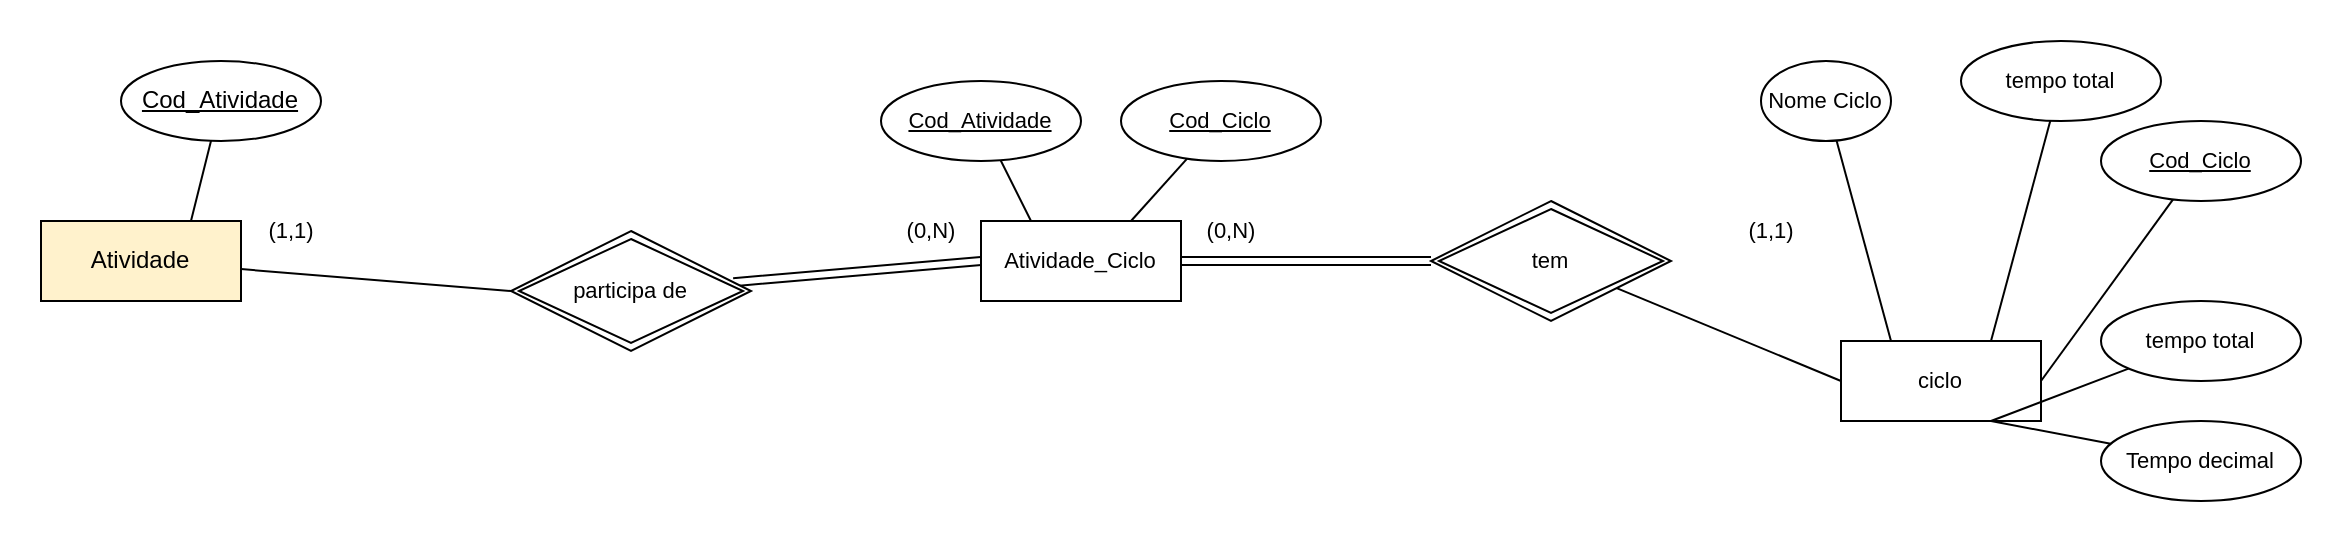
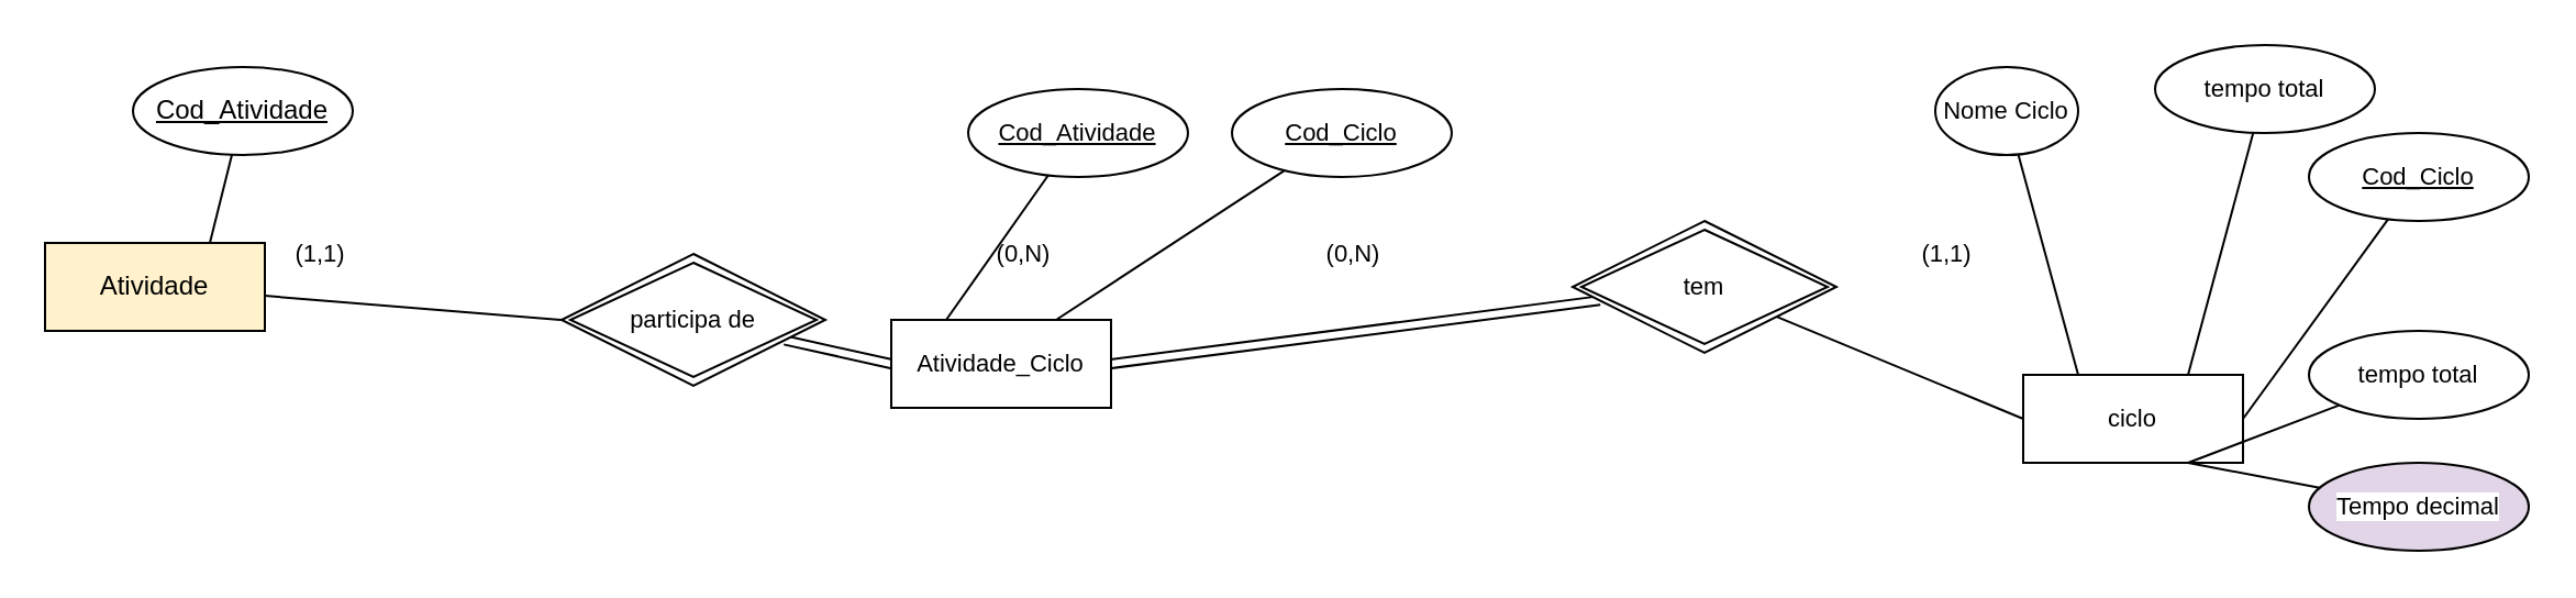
- <mxCell id="17" value="Atividade_Ciclo" style="whiteSpace=wrap;html=1;align=center;fontFamily=Helvetica;fontSize=11;fontColor=default;labelBackgroundColor=default;" parent="1" vertex="1"><mxGeometry x="490" y="110" width="100" height="40" as="geometry" /></mxCell>
+ <mxCell id="17" value="Atividade_Ciclo" style="whiteSpace=wrap;html=1;align=center;fontFamily=Helvetica;fontSize=11;fontColor=default;labelBackgroundColor=default;" parent="1" vertex="1"><mxGeometry x="405" y="145" width="100" height="40" as="geometry" /></mxCell>
- <mxCell id="16" value="Tempo decimal" style="ellipse;whiteSpace=wrap;html=1;align=center;fontFamily=Helvetica;fontSize=11;fontColor=default;labelBackgroundColor=default;" parent="1" vertex="1"><mxGeometry x="1050" y="210" width="100" height="40" as="geometry" /></mxCell>
+ <mxCell id="16" value="Tempo decimal" style="ellipse;whiteSpace=wrap;html=1;align=center;fontFamily=Helvetica;fontSize=11;fontColor=default;labelBackgroundColor=default;fillColor=#e1d5e7;" parent="1" vertex="1"><mxGeometry x="1050" y="210" width="100" height="40" as="geometry" /></mxCell>
